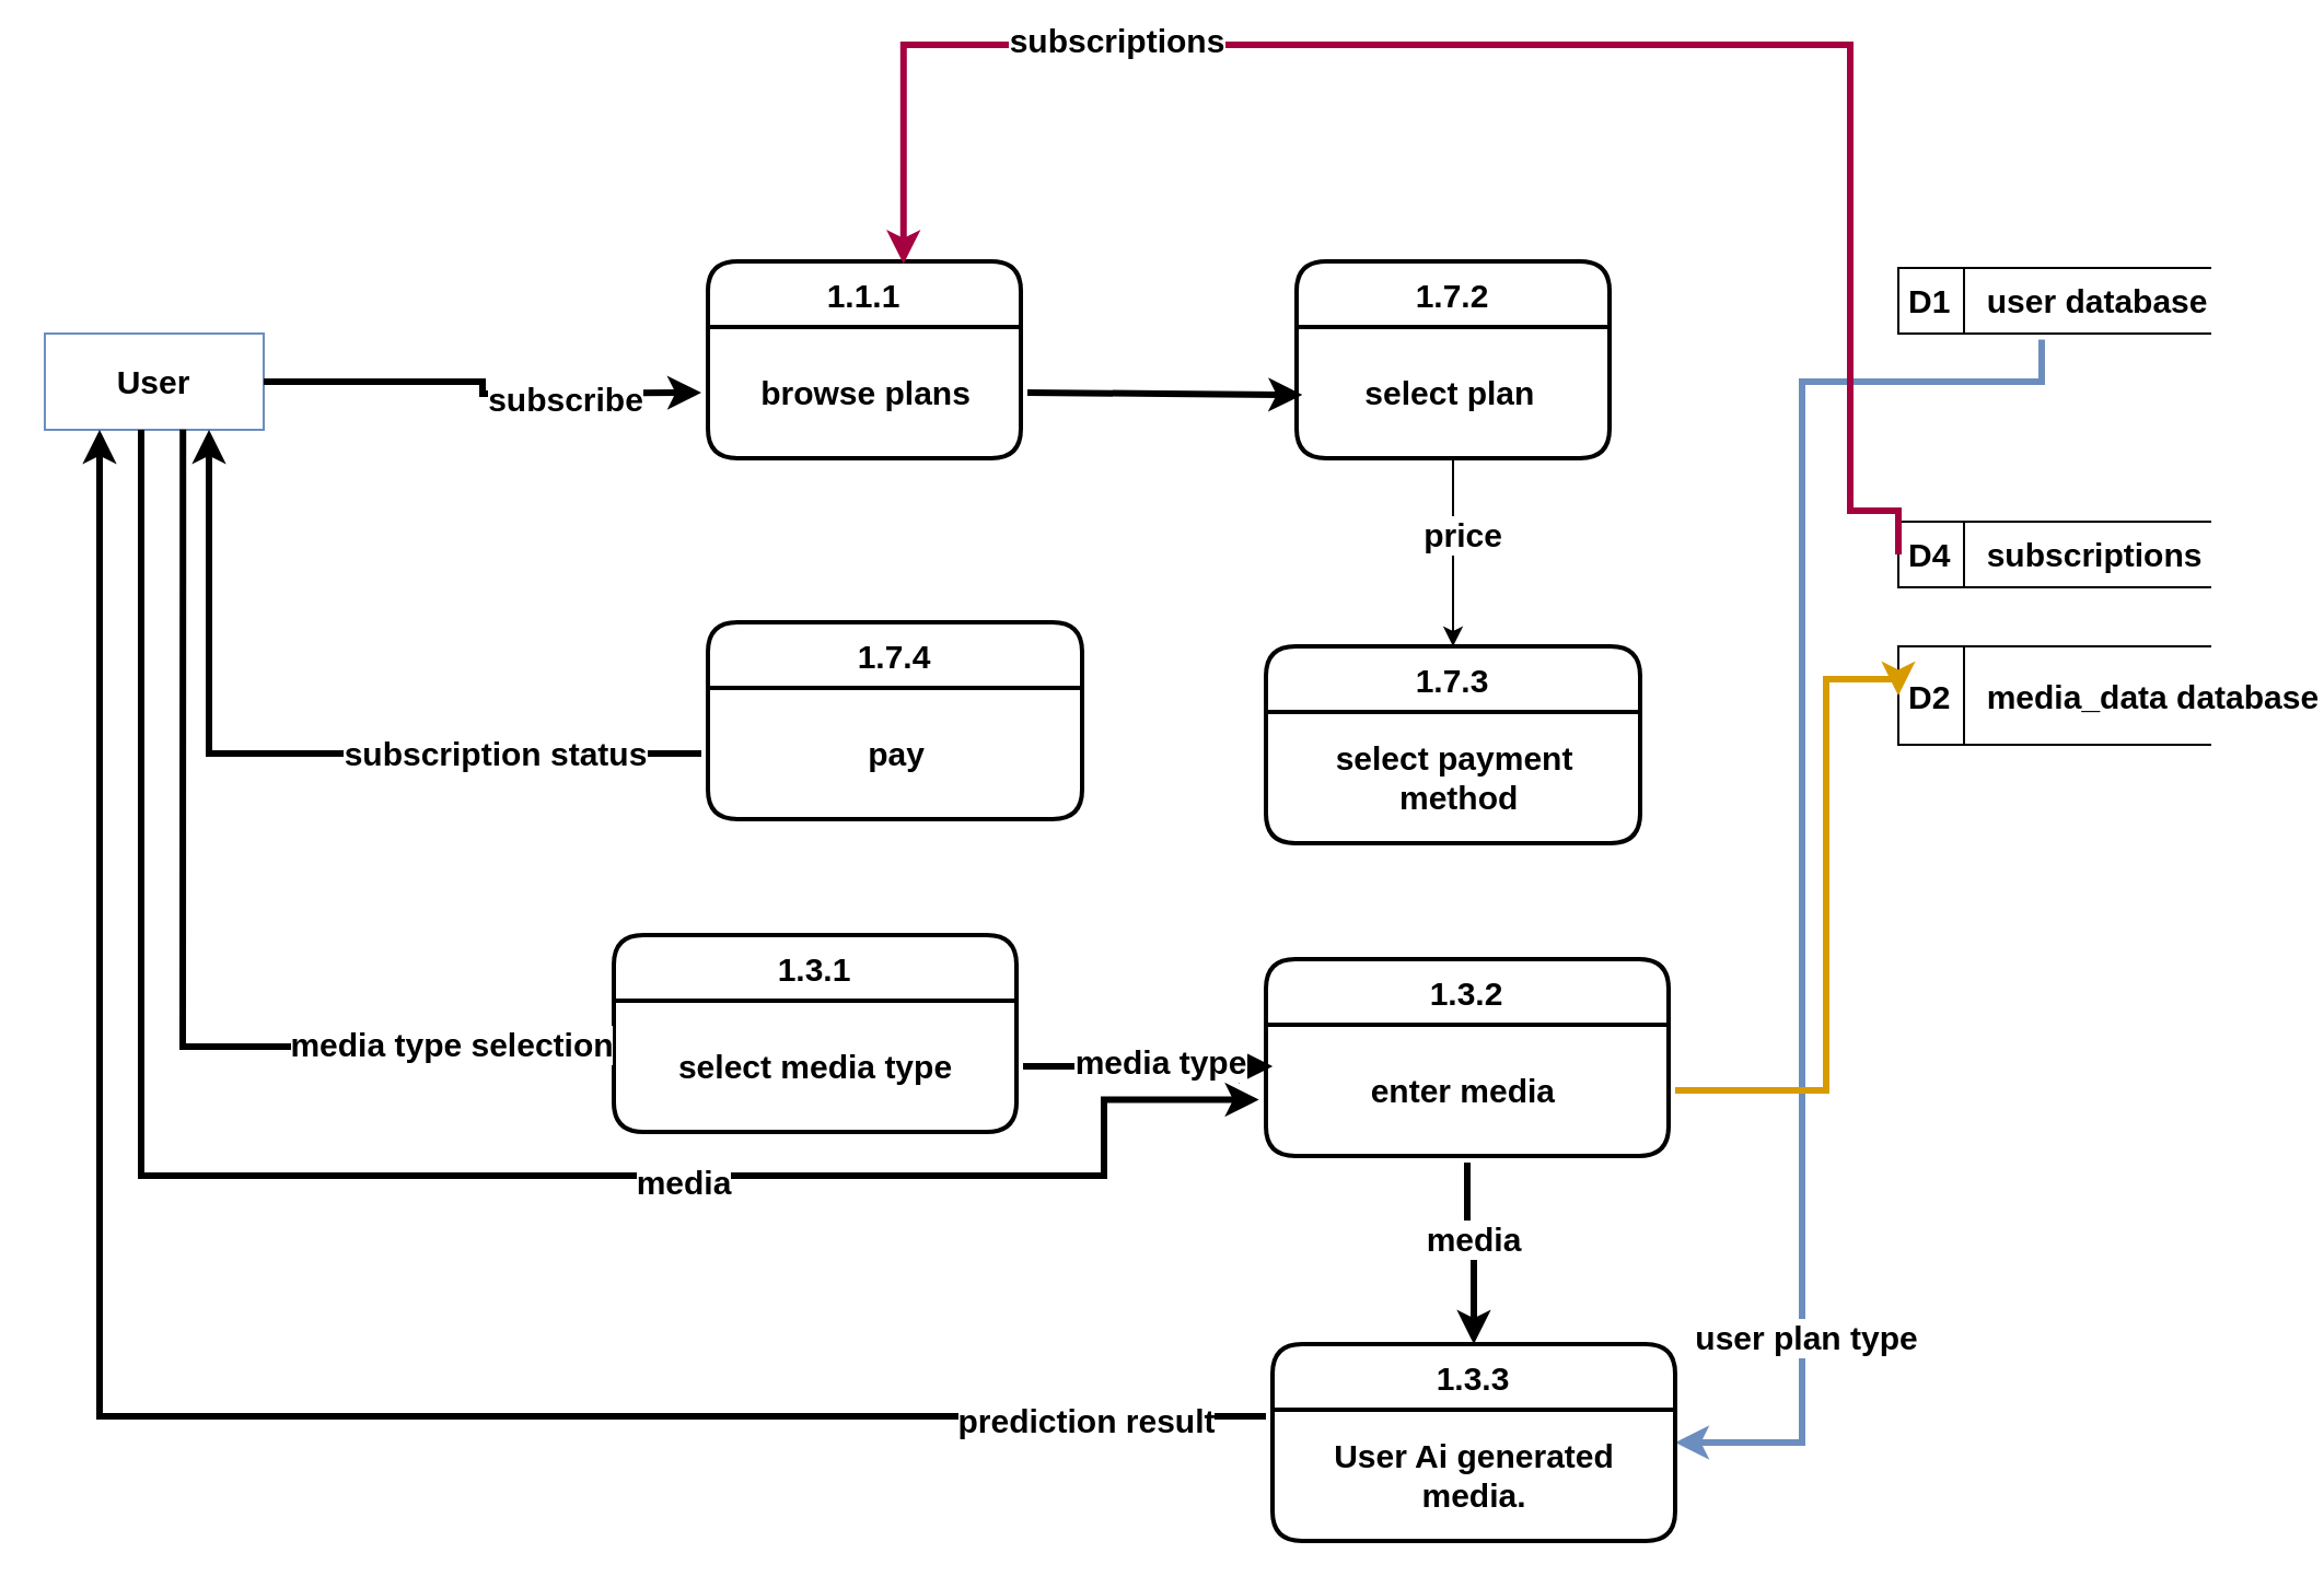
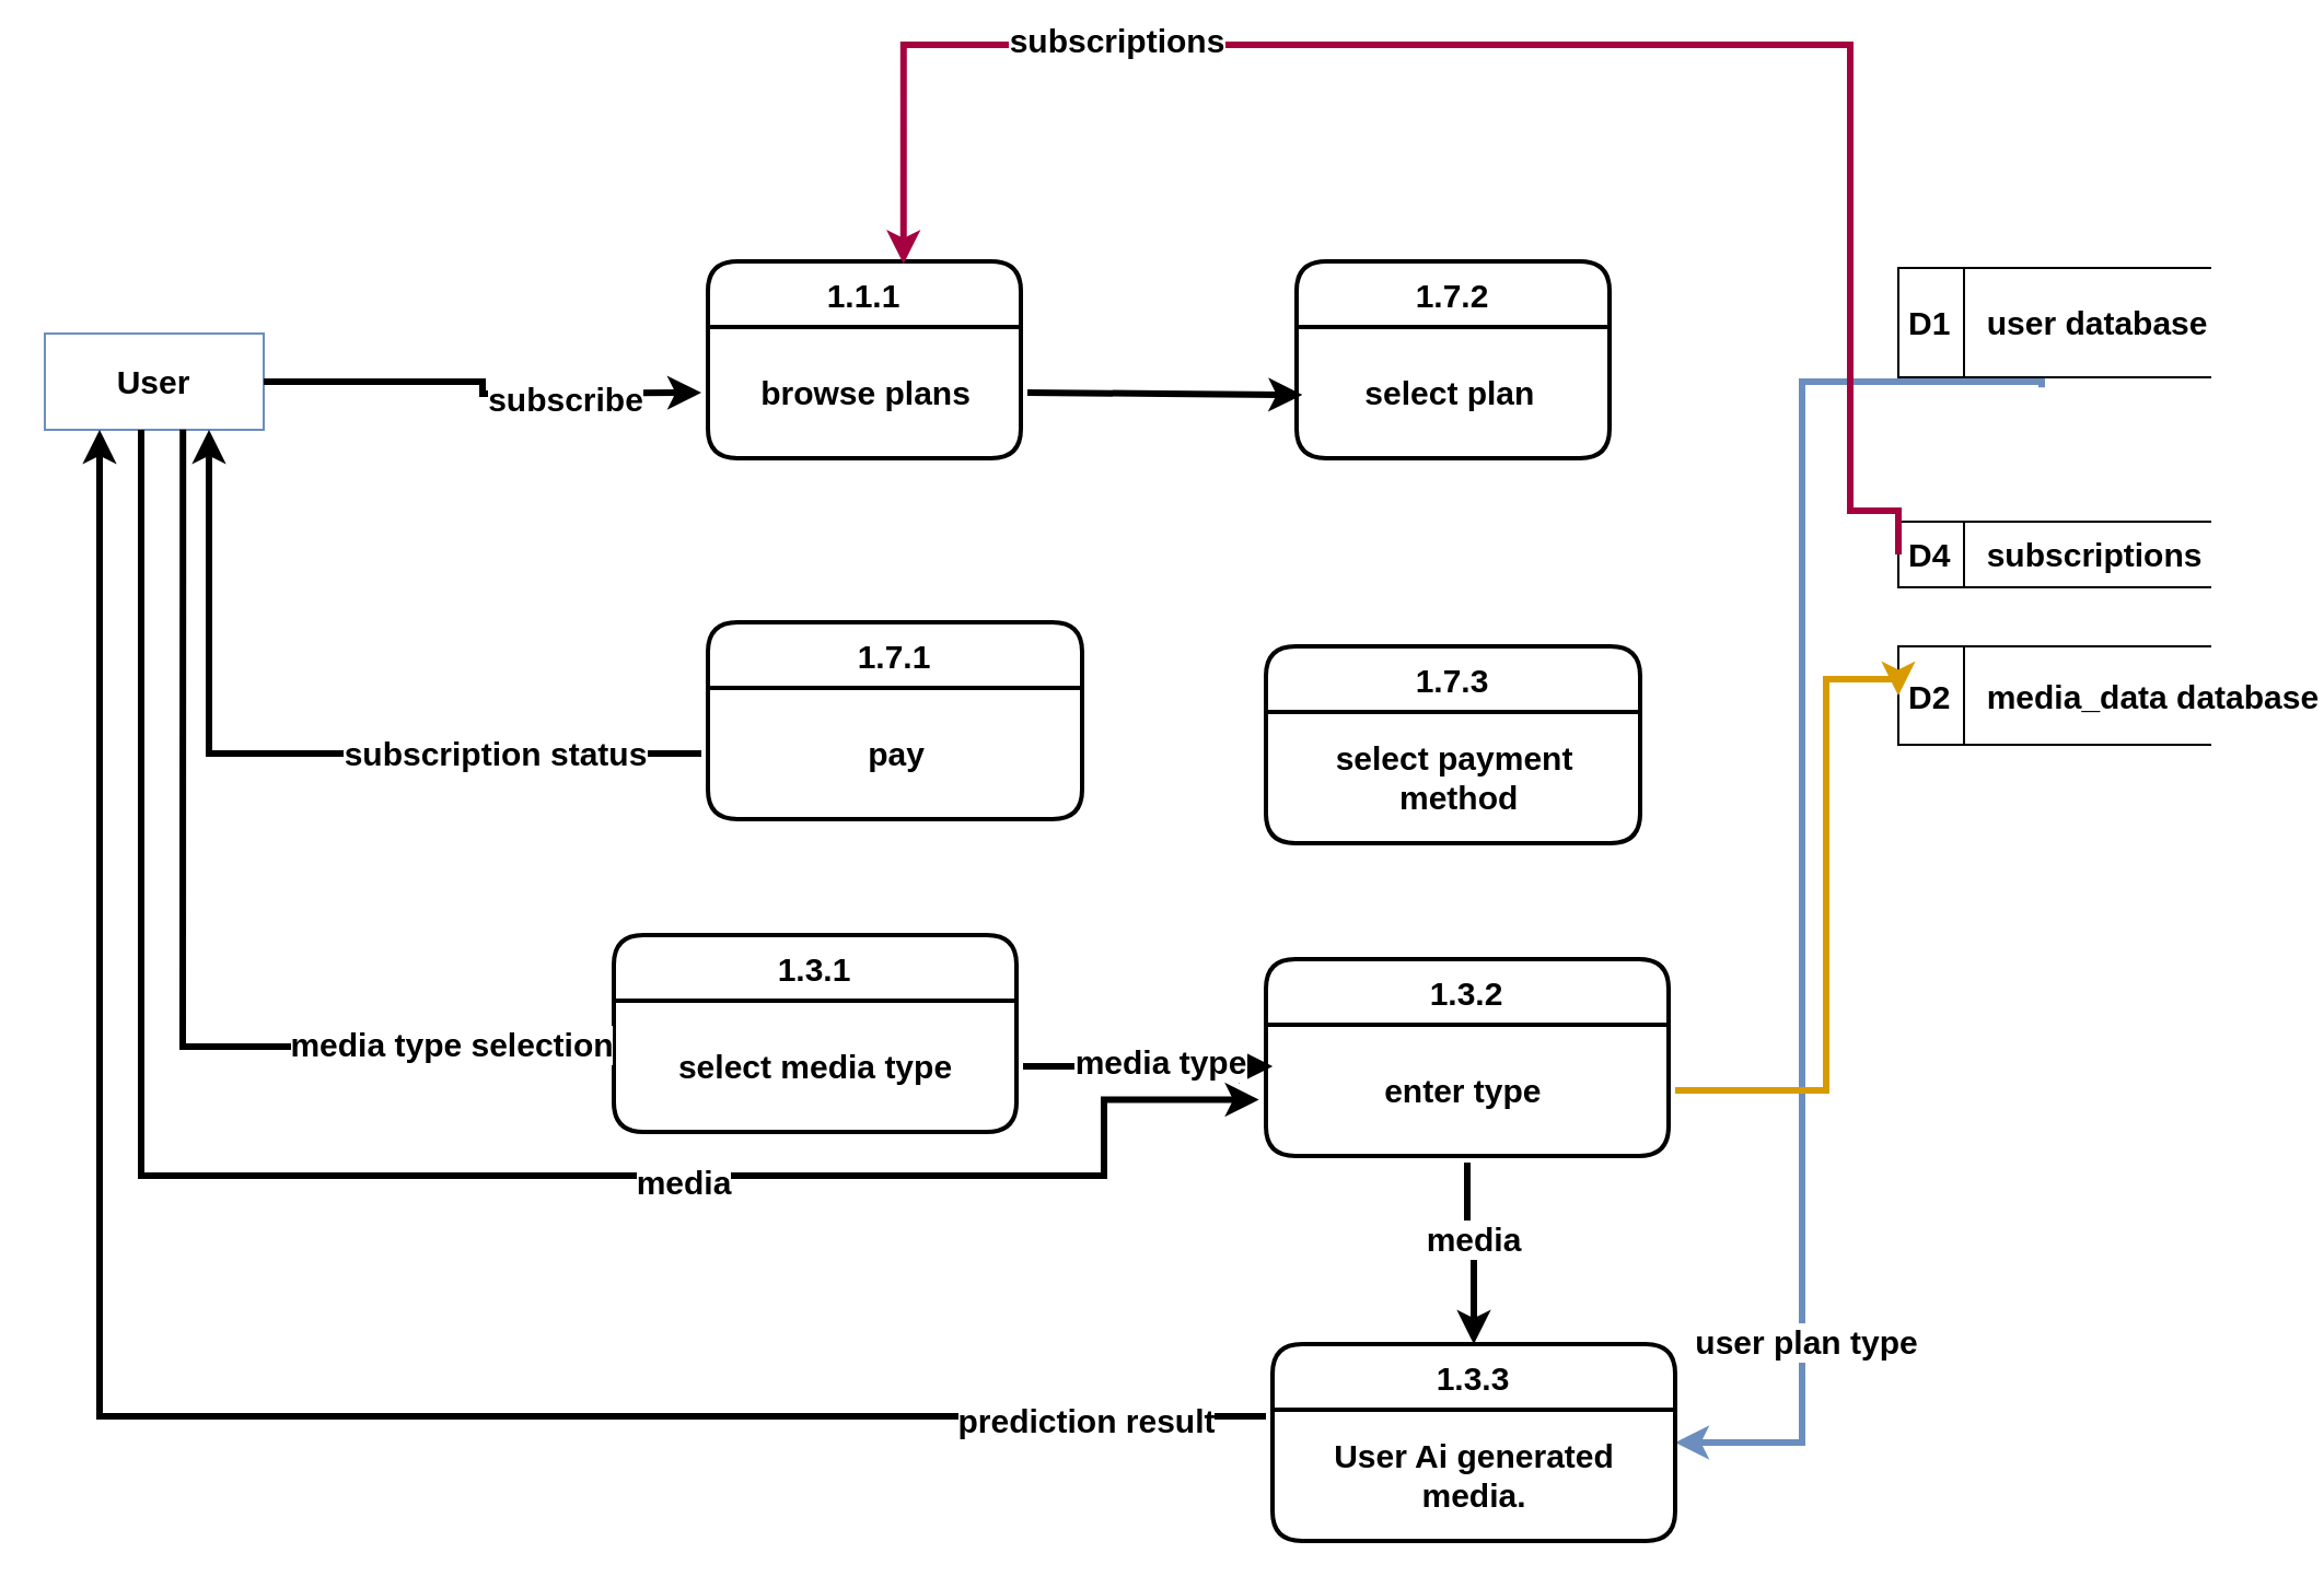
- <mxCell id="7" value="&lt;font style=&quot;font-size: 15px;&quot;&gt;D1&amp;nbsp; &amp;nbsp; user database&lt;/font&gt;" style="html=1;dashed=0;whitespace=wrap;shape=mxgraph.dfd.dataStoreID;align=left;spacingLeft=3;points=[[0,0],[0.5,0],[1,0],[0,0.5],[1,0.5],[0,1],[0.5,1],[1,1]];fontSize=15;fontStyle=1" parent="1" vertex="1"><mxGeometry x="867" y="122" width="143" height="30" as="geometry" /></mxCell>
+ <mxCell id="7" value="&lt;font style=&quot;font-size: 15px;&quot;&gt;D1&amp;nbsp; &amp;nbsp; user database&lt;/font&gt;" style="html=1;dashed=0;whitespace=wrap;shape=mxgraph.dfd.dataStoreID;align=left;spacingLeft=3;points=[[0,0],[0.5,0],[1,0],[0,0.5],[1,0.5],[0,1],[0.5,1],[1,1]];fontSize=15;fontStyle=1" parent="1" vertex="1"><mxGeometry x="867" y="122" width="143" height="50" as="geometry" /></mxCell>
- <mxCell id="15" style="edgeStyle=orthogonalEdgeStyle;rounded=0;orthogonalLoop=1;jettySize=auto;html=1;entryX=0.5;entryY=0;entryDx=0;entryDy=0;fontSize=15;fontStyle=1" parent="1" source="17" target="20" edge="1"><mxGeometry relative="1" as="geometry" /></mxCell>
- <mxCell id="16" value="price&lt;br style=&quot;font-size: 15px;&quot;&gt;" style="edgeLabel;html=1;align=center;verticalAlign=middle;resizable=0;points=[];fontSize=15;fontStyle=1" parent="15" vertex="1" connectable="0"><mxGeometry x="-0.216" y="4" relative="1" as="geometry"><mxPoint as="offset" /></mxGeometry></mxCell>
- <mxCell id="22" value="1.7.4" style="swimlane;childLayout=stackLayout;horizontal=1;startSize=30;horizontalStack=0;rounded=1;fontSize=15;fontStyle=1;strokeWidth=2;resizeParent=0;resizeLast=1;shadow=0;dashed=0;align=center;" parent="1" vertex="1"><mxGeometry x="323" y="284" width="171" height="90" as="geometry" /></mxCell>
+ <mxCell id="22" value="1.7.1" style="swimlane;childLayout=stackLayout;horizontal=1;startSize=30;horizontalStack=0;rounded=1;fontSize=15;fontStyle=1;strokeWidth=2;resizeParent=0;resizeLast=1;shadow=0;dashed=0;align=center;" parent="1" vertex="1"><mxGeometry x="323" y="284" width="171" height="90" as="geometry" /></mxCell>
- <mxCell id="28" value="&lt;div style=&quot;font-size: 15px;&quot;&gt;enter media&amp;nbsp;&lt;/div&gt;" style="text;html=1;align=center;verticalAlign=middle;resizable=0;points=[];autosize=1;strokeColor=none;fillColor=none;strokeWidth=6;perimeterSpacing=3;fontSize=15;fontStyle=1" parent="27" vertex="1"><mxGeometry y="30" width="184" height="60" as="geometry" /></mxCell>
+ <mxCell id="28" value="&lt;div style=&quot;font-size: 15px;&quot;&gt;enter type&amp;nbsp;&lt;/div&gt;" style="text;html=1;align=center;verticalAlign=middle;resizable=0;points=[];autosize=1;strokeColor=none;fillColor=none;strokeWidth=6;perimeterSpacing=3;fontSize=15;fontStyle=1" parent="27" vertex="1"><mxGeometry y="30" width="184" height="60" as="geometry" /></mxCell>
